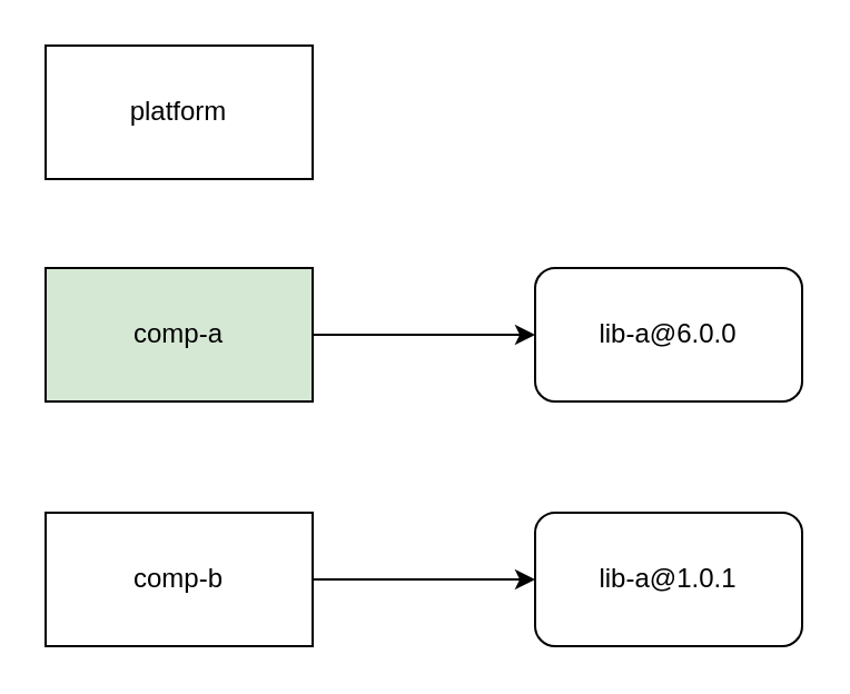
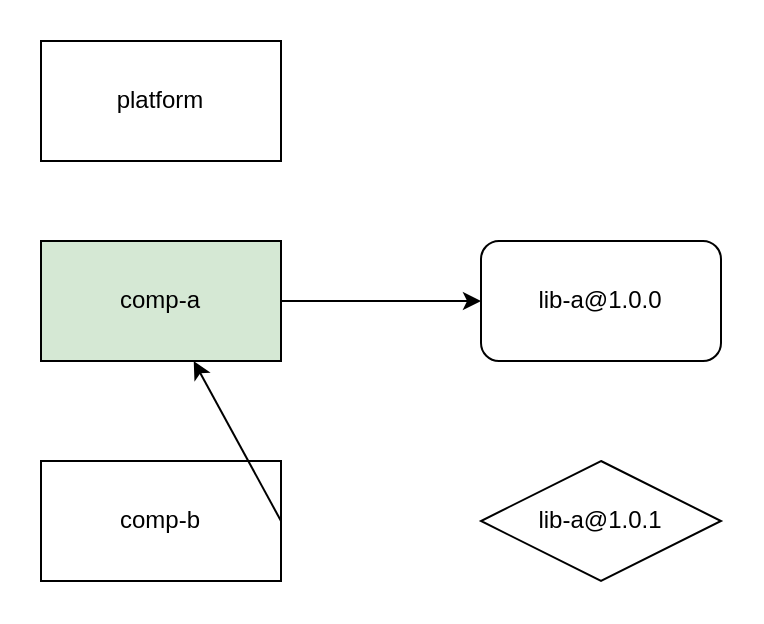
- <mxCell id="5" value="lib-a@6.0.0" style="rounded=1;whiteSpace=wrap;html=1;" vertex="1" parent="1"><mxGeometry x="240" y="120" width="120" height="60" as="geometry" /></mxCell>
+ <mxCell id="5" value="lib-a@1.0.0" style="rounded=1;whiteSpace=wrap;html=1;" vertex="1" parent="1"><mxGeometry x="240" y="120" width="120" height="60" as="geometry" /></mxCell>
- <mxCell id="8" value="" style="endArrow=classic;html=1;exitX=1;exitY=0.5;exitDx=0;exitDy=0;entryX=0;entryY=0.5;entryDx=0;entryDy=0;" edge="1" parent="1" source="4" target="6"><mxGeometry width="50" height="50" relative="1" as="geometry"><mxPoint x="150" y="160" as="sourcePoint" /><mxPoint x="250" y="160" as="targetPoint" /></mxGeometry></mxCell>
+ <mxCell id="8" value="" style="endArrow=classic;html=1;exitX=1;exitY=0.5;exitDx=0;exitDy=0;" edge="1" parent="1" source="4" target="3"><mxGeometry width="50" height="50" relative="1" as="geometry"><mxPoint x="150" y="160" as="sourcePoint" /><mxPoint x="250" y="160" as="targetPoint" /></mxGeometry></mxCell>
- <mxCell id="6" value="lib-a@1.0.1" style="rounded=1;whiteSpace=wrap;html=1;" vertex="1" parent="1"><mxGeometry x="240" y="230" width="120" height="60" as="geometry" /></mxCell>
+ <mxCell id="6" value="lib-a@1.0.1" style="rhombus;whiteSpace=wrap;html=1;" vertex="1" parent="1"><mxGeometry x="240" y="230" width="120" height="60" as="geometry" /></mxCell>
